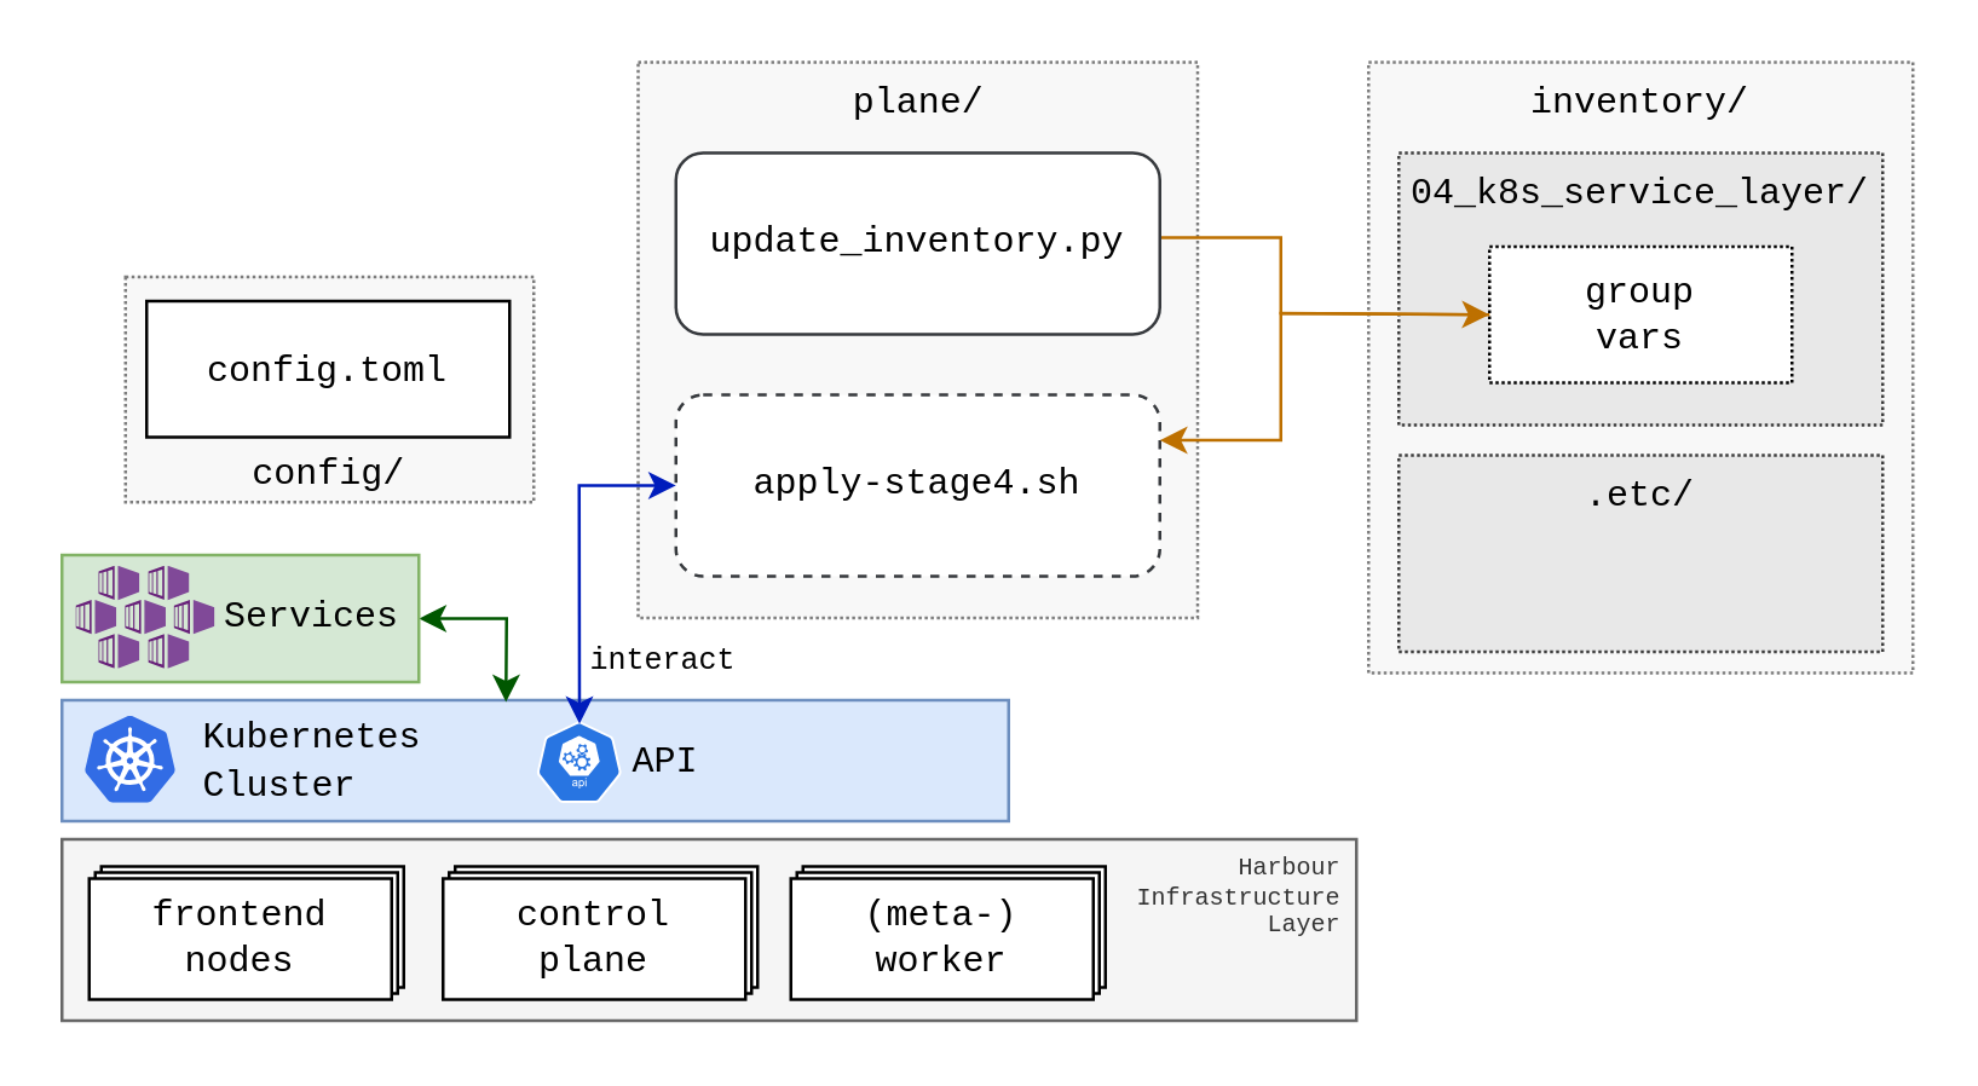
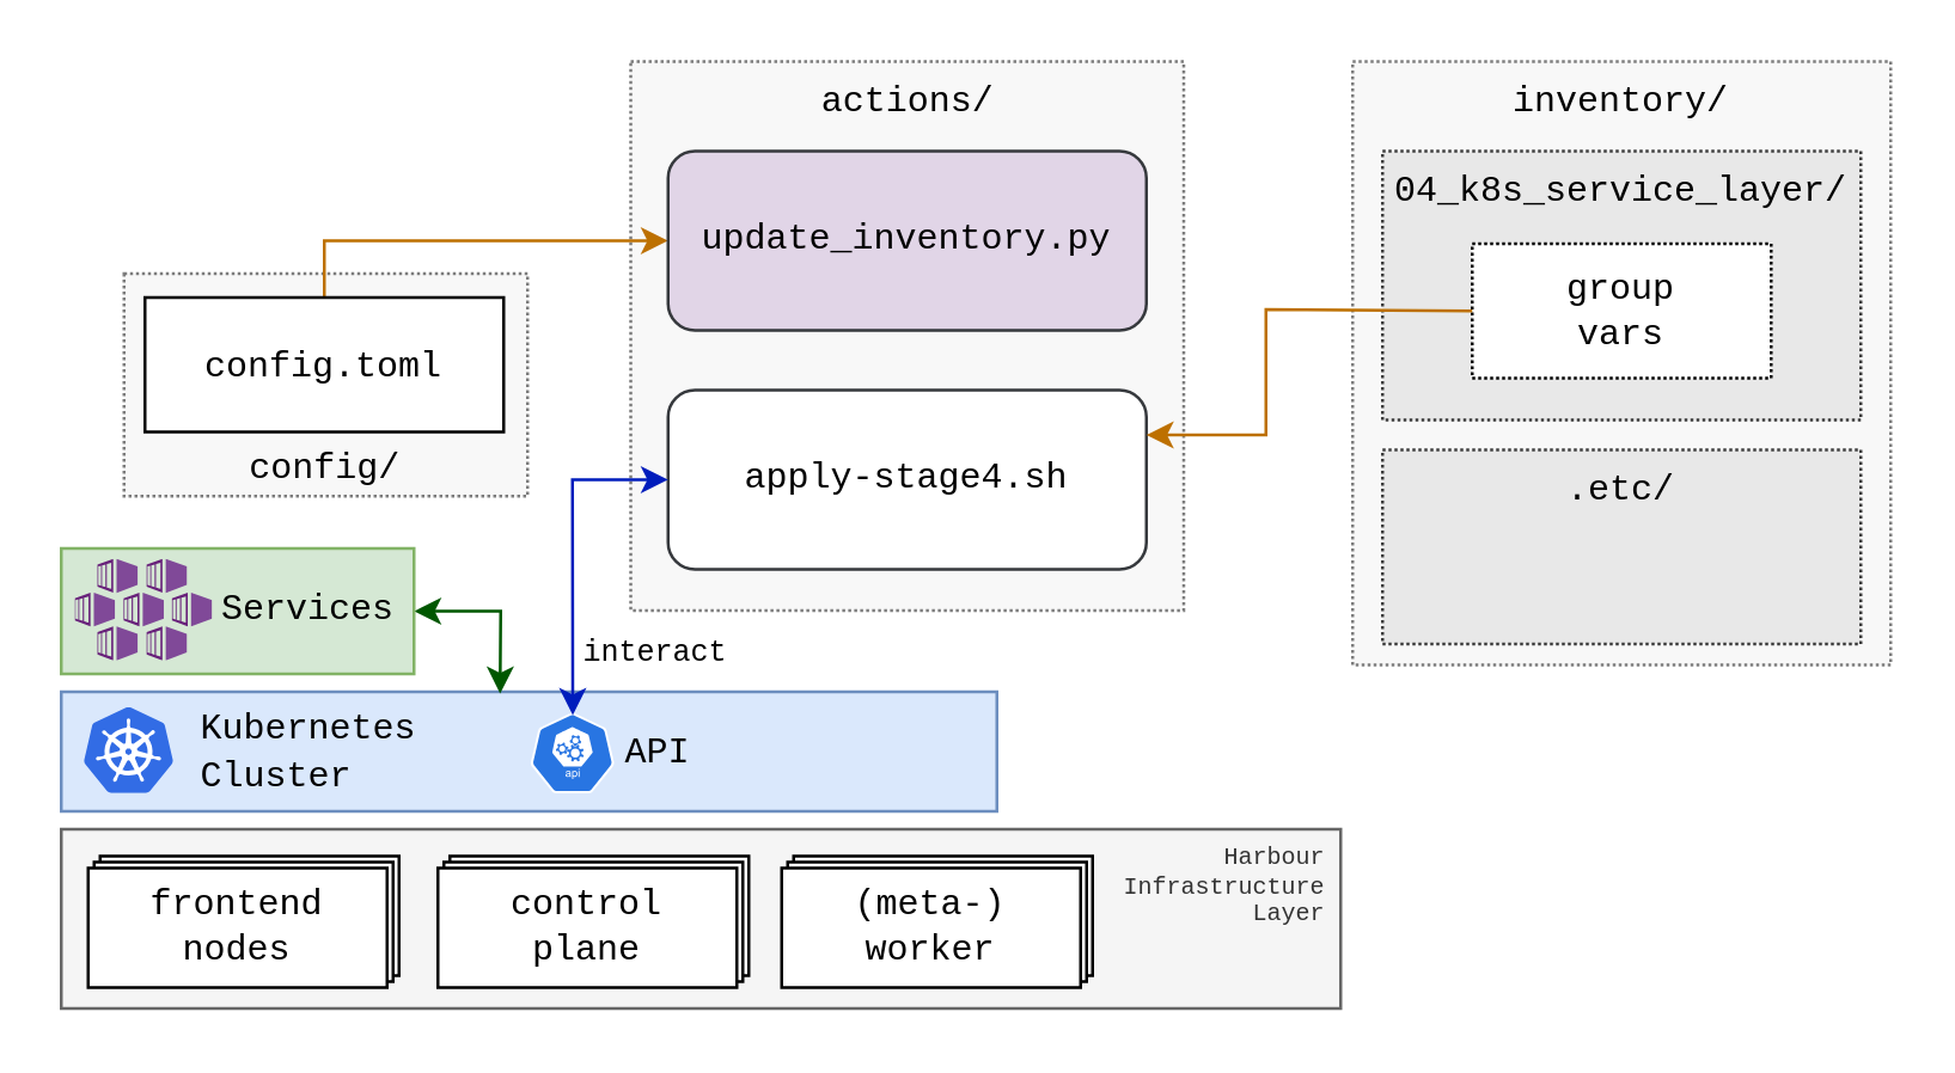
- <mxCell id="3" value="plane/" style="rounded=0;whiteSpace=wrap;html=1;fontFamily=Courier New;verticalAlign=top;dashed=1;dashPattern=1 1;fillColor=#F2F2F2;opacity=50;" parent="1" vertex="1"><mxGeometry x="210.5" y="20" width="185" height="183.75" as="geometry" /></mxCell>
+ <mxCell id="3" value="actions/" style="rounded=0;whiteSpace=wrap;html=1;fontFamily=Courier New;verticalAlign=top;dashed=1;dashPattern=1 1;fillColor=#F2F2F2;opacity=50;" parent="1" vertex="1"><mxGeometry x="210.5" y="20" width="185" height="183.75" as="geometry" /></mxCell>
- <mxCell id="12" style="edgeStyle=none;rounded=0;html=1;exitX=0.999;exitY=0.467;exitDx=0;exitDy=0;entryX=0;entryY=0.5;entryDx=0;entryDy=0;fontFamily=Courier New;fillColor=#f0a30a;strokeColor=#BD7000;exitPerimeter=0;" parent="1" source="13" target="11" edge="1"><mxGeometry relative="1" as="geometry"><Array as="points"><mxPoint x="423" y="78" /><mxPoint x="423" y="103" /></Array></mxGeometry></mxCell>
+ <mxCell id="5" style="edgeStyle=none;rounded=0;html=1;exitX=0.5;exitY=0;exitDx=0;exitDy=0;entryX=0;entryY=0.5;entryDx=0;entryDy=0;startArrow=none;startFill=0;fillColor=#f0a30a;strokeColor=#BD7000;" parent="1" source="6" target="13" edge="1"><mxGeometry relative="1" as="geometry"><Array as="points"><mxPoint x="108" y="80" /></Array></mxGeometry></mxCell>
- <mxCell id="13" value="update_inventory.py" style="rounded=1;whiteSpace=wrap;html=1;fontFamily=Courier New;strokeColor=#36393d;fillColor=#FFFFFF;" parent="1" vertex="1"><mxGeometry x="223" y="50" width="160" height="60" as="geometry" /></mxCell>
+ <mxCell id="13" value="update_inventory.py" style="rounded=1;whiteSpace=wrap;html=1;fontFamily=Courier New;strokeColor=#36393d;fillColor=#e1d5e7;" parent="1" vertex="1"><mxGeometry x="223" y="50" width="160" height="60" as="geometry" /></mxCell>
- <mxCell id="7" value="apply-stage4.sh" style="rounded=1;whiteSpace=wrap;html=1;fontFamily=Courier New;strokeColor=#36393d;fillColor=#FFFFFF;dashed=1;" parent="1" vertex="1"><mxGeometry x="223" y="130" width="160" height="60" as="geometry" /></mxCell>
+ <mxCell id="7" value="apply-stage4.sh" style="rounded=1;whiteSpace=wrap;html=1;fontFamily=Courier New;strokeColor=#36393d;fillColor=#FFFFFF;" parent="1" vertex="1"><mxGeometry x="223" y="130" width="160" height="60" as="geometry" /></mxCell>
